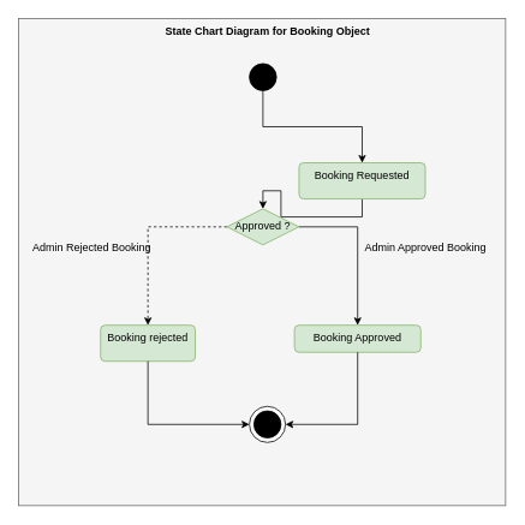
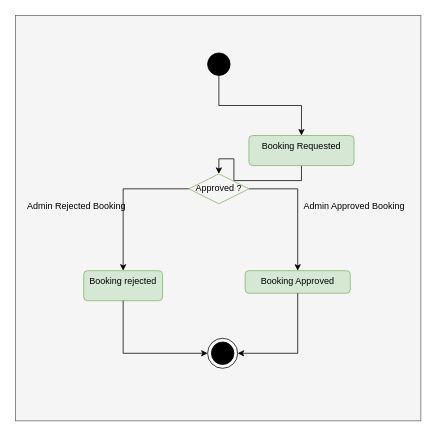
- <mxCell id="17" value="&lt;b&gt;State Chart Diagram for Booking Object&lt;/b&gt;" style="text;html=1;align=center;verticalAlign=middle;resizable=0;points=[];autosize=1;strokeColor=none;fillColor=none;" vertex="1" parent="1"><mxGeometry x="171" y="20" width="250" height="30" as="geometry" /></mxCell>
- <mxCell id="9" value="Approved ?" style="rhombus;whiteSpace=wrap;html=1;fillColor=#d5e8d4;strokeColor=#82b366;" vertex="1" parent="1"><mxGeometry x="251" y="231" width="80" height="40" as="geometry" /></mxCell>
+ <mxCell id="9" value="Approved ?" style="rhombus;whiteSpace=wrap;html=1;fillColor=#f5f5f5;strokeColor=#82b366;" vertex="1" parent="1"><mxGeometry x="251" y="231" width="80" height="40" as="geometry" /></mxCell>
- <mxCell id="8" style="edgeStyle=orthogonalEdgeStyle;rounded=0;orthogonalLoop=1;jettySize=auto;html=1;exitX=0;exitY=0.5;exitDx=0;exitDy=0;entryX=0.5;entryY=0;entryDx=0;entryDy=0;dashed=1;" edge="1" parent="1" source="9" target="6"><mxGeometry relative="1" as="geometry" /></mxCell>
+ <mxCell id="8" style="edgeStyle=orthogonalEdgeStyle;rounded=0;orthogonalLoop=1;jettySize=auto;html=1;exitX=0;exitY=0.5;exitDx=0;exitDy=0;entryX=0.5;entryY=0;entryDx=0;entryDy=0;" edge="1" parent="1" source="9" target="6"><mxGeometry relative="1" as="geometry" /></mxCell>
